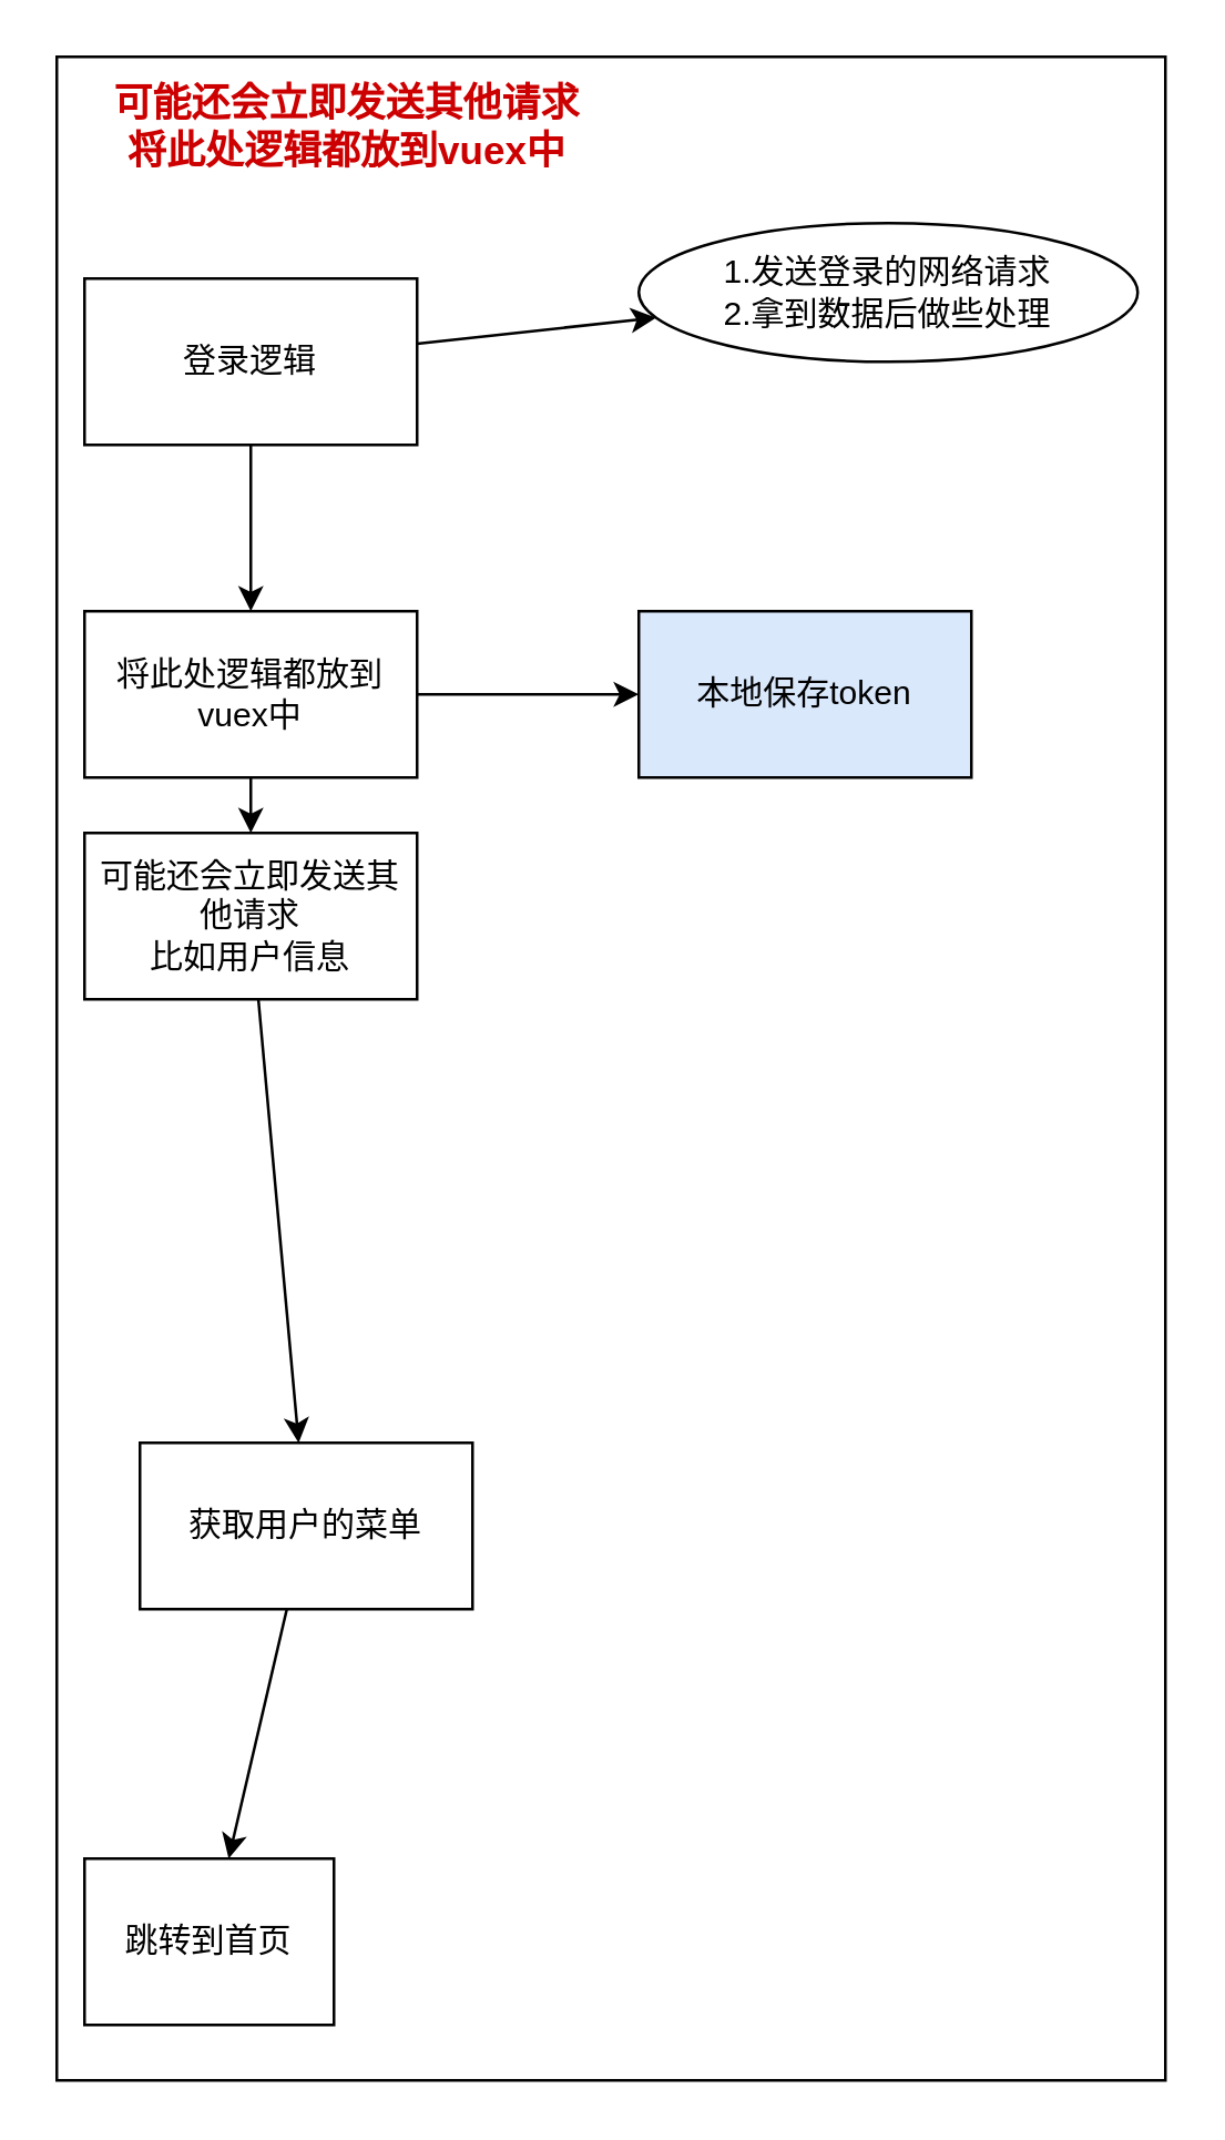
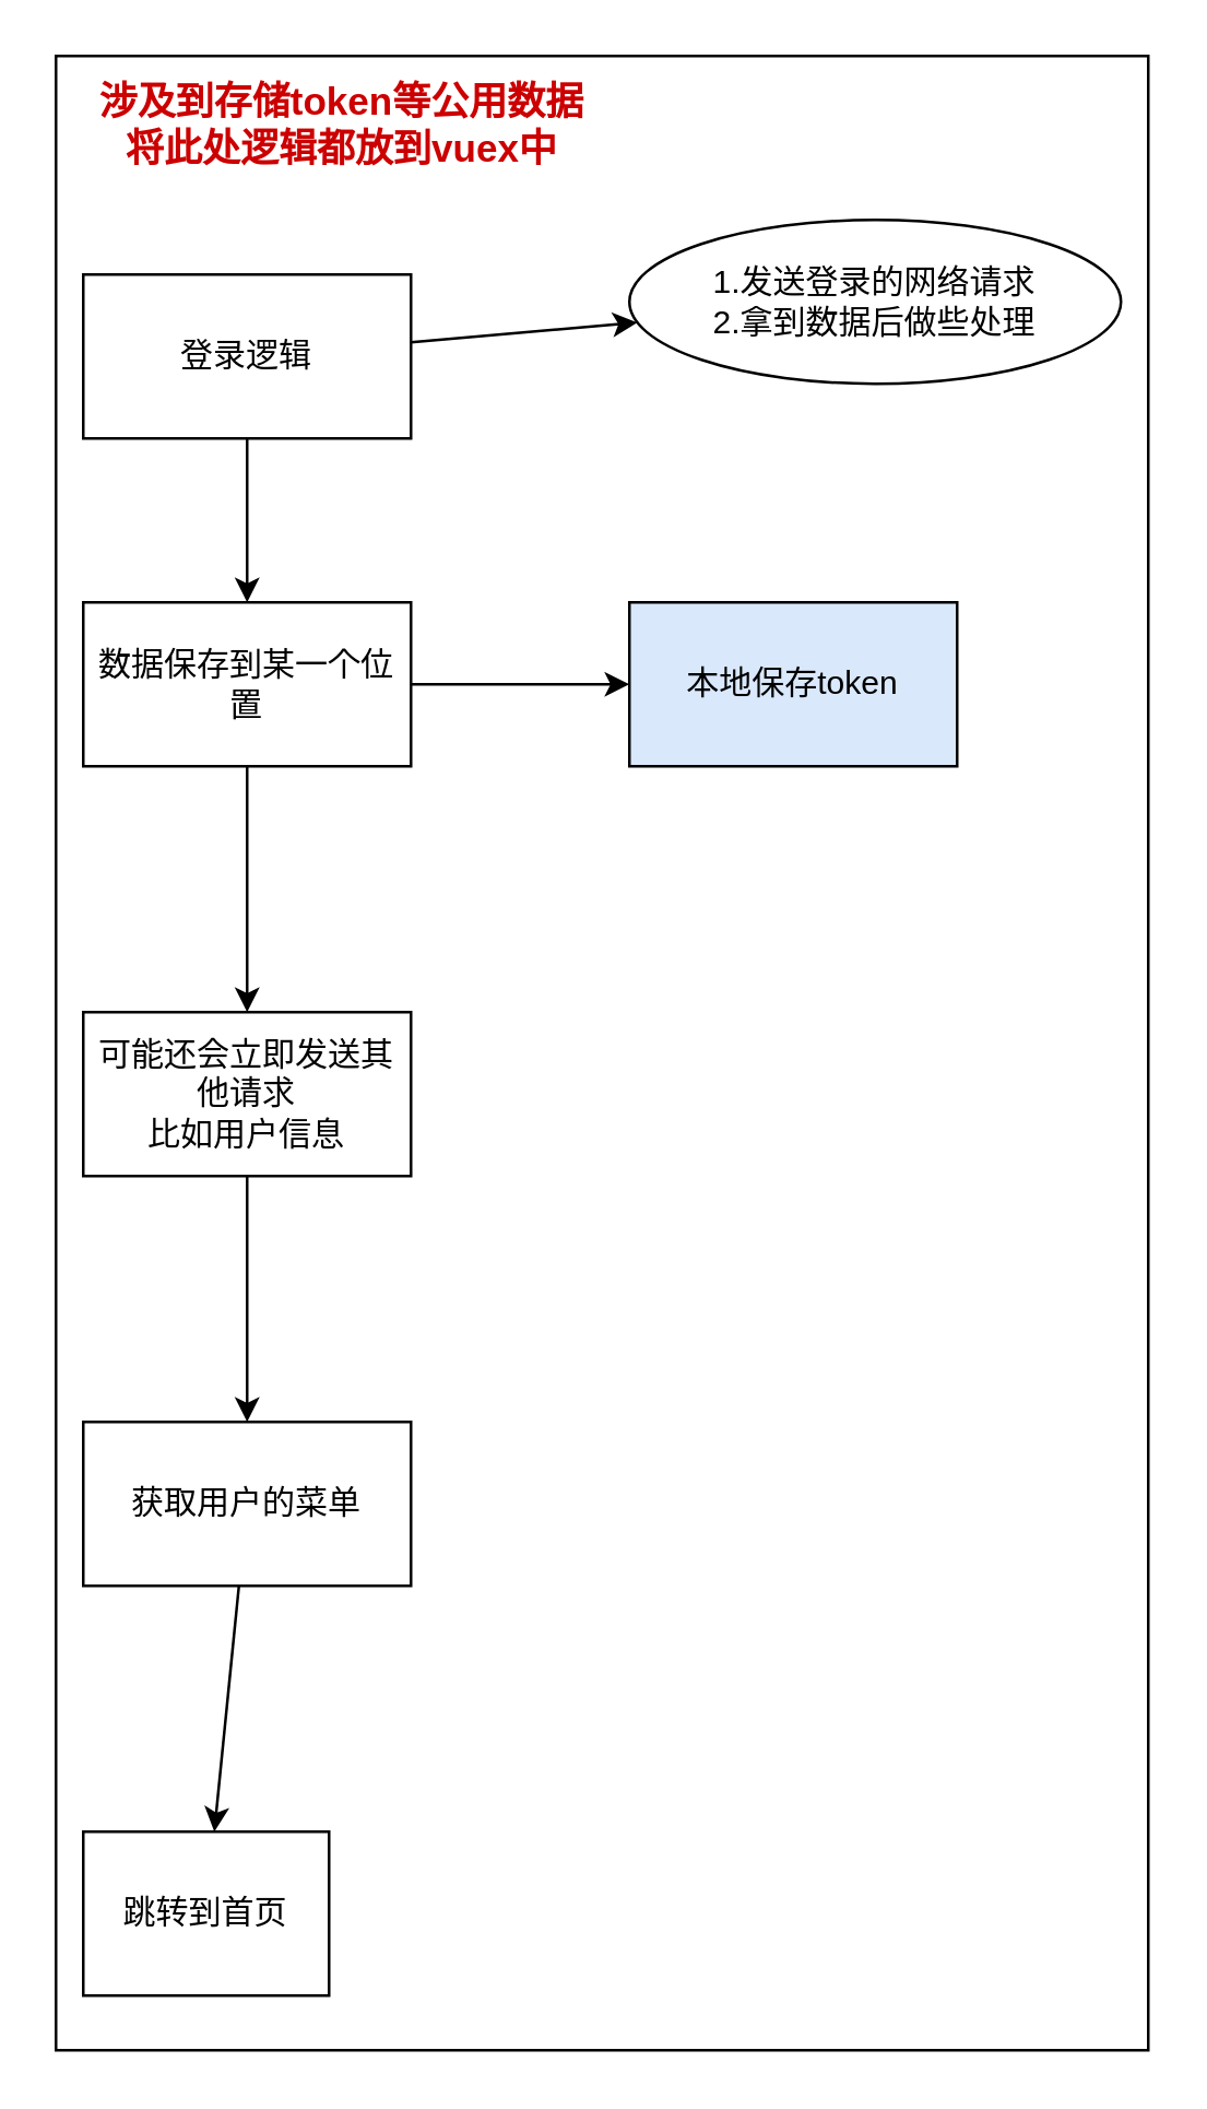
- <mxCell id="15" value="&lt;b style=&quot;font-size: 14px&quot;&gt;可能还会立即发送其他请求&lt;br&gt;将此处逻辑都放到vuex中&lt;/b&gt;" style="text;html=1;align=center;verticalAlign=middle;whiteSpace=wrap;rounded=0;fontColor=#CC0000;" parent="1" vertex="1"><mxGeometry x="20" y="30" width="210" height="30" as="geometry" /></mxCell>
+ <mxCell id="15" value="&lt;b style=&quot;font-size: 14px&quot;&gt;涉及到存储token等公用数据&lt;br&gt;将此处逻辑都放到vuex中&lt;/b&gt;" style="text;html=1;align=center;verticalAlign=middle;whiteSpace=wrap;rounded=0;fontColor=#CC0000;" parent="1" vertex="1"><mxGeometry x="20" y="30" width="210" height="30" as="geometry" /></mxCell>
- <mxCell id="14" value="1.发送登录的网络请求&lt;br&gt;2.拿到数据后做些处理" style="ellipse;whiteSpace=wrap;html=1;rounded=0;" parent="1" vertex="1"><mxGeometry x="230" y="80" width="180" height="50" as="geometry" /></mxCell>
+ <mxCell id="14" value="1.发送登录的网络请求&lt;br&gt;2.拿到数据后做些处理" style="ellipse;whiteSpace=wrap;html=1;rounded=0;" parent="1" vertex="1"><mxGeometry x="230" y="80" width="180" height="60" as="geometry" /></mxCell>
- <mxCell id="8" value="将此处逻辑都放到vuex中" style="whiteSpace=wrap;html=1;rounded=0;" parent="1" vertex="1"><mxGeometry x="30" y="220" width="120" height="60" as="geometry" /></mxCell>
+ <mxCell id="8" value="数据保存到某一个位置" style="whiteSpace=wrap;html=1;rounded=0;" parent="1" vertex="1"><mxGeometry x="30" y="220" width="120" height="60" as="geometry" /></mxCell>
- <mxCell id="10" value="可能还会立即发送其他请求&lt;br&gt;比如用户信息" style="whiteSpace=wrap;html=1;rounded=0;" parent="1" vertex="1"><mxGeometry x="30" y="300" width="120" height="60" as="geometry" /></mxCell>
+ <mxCell id="10" value="可能还会立即发送其他请求&lt;br&gt;比如用户信息" style="whiteSpace=wrap;html=1;rounded=0;" parent="1" vertex="1"><mxGeometry x="30" y="370" width="120" height="60" as="geometry" /></mxCell>
- <mxCell id="12" value="获取用户的菜单" style="whiteSpace=wrap;html=1;rounded=0;" parent="1" vertex="1"><mxGeometry x="50" y="520" width="120" height="60" as="geometry" /></mxCell>
+ <mxCell id="12" value="获取用户的菜单" style="whiteSpace=wrap;html=1;rounded=0;" parent="1" vertex="1"><mxGeometry x="30" y="520" width="120" height="60" as="geometry" /></mxCell>
